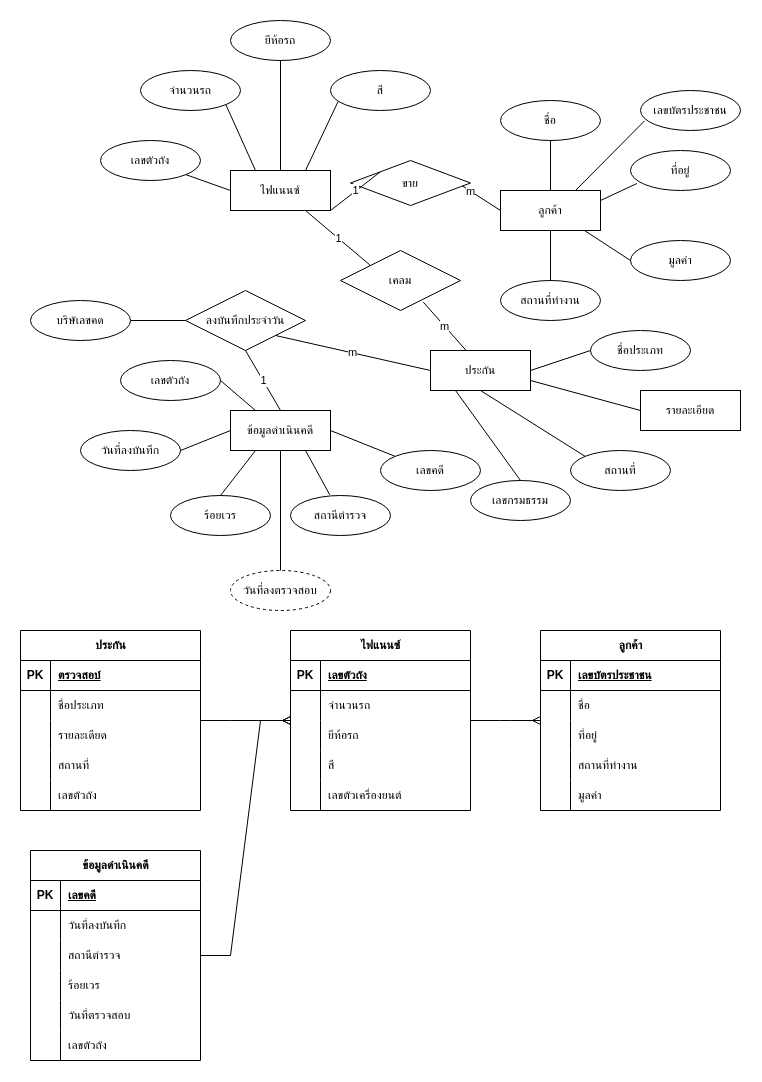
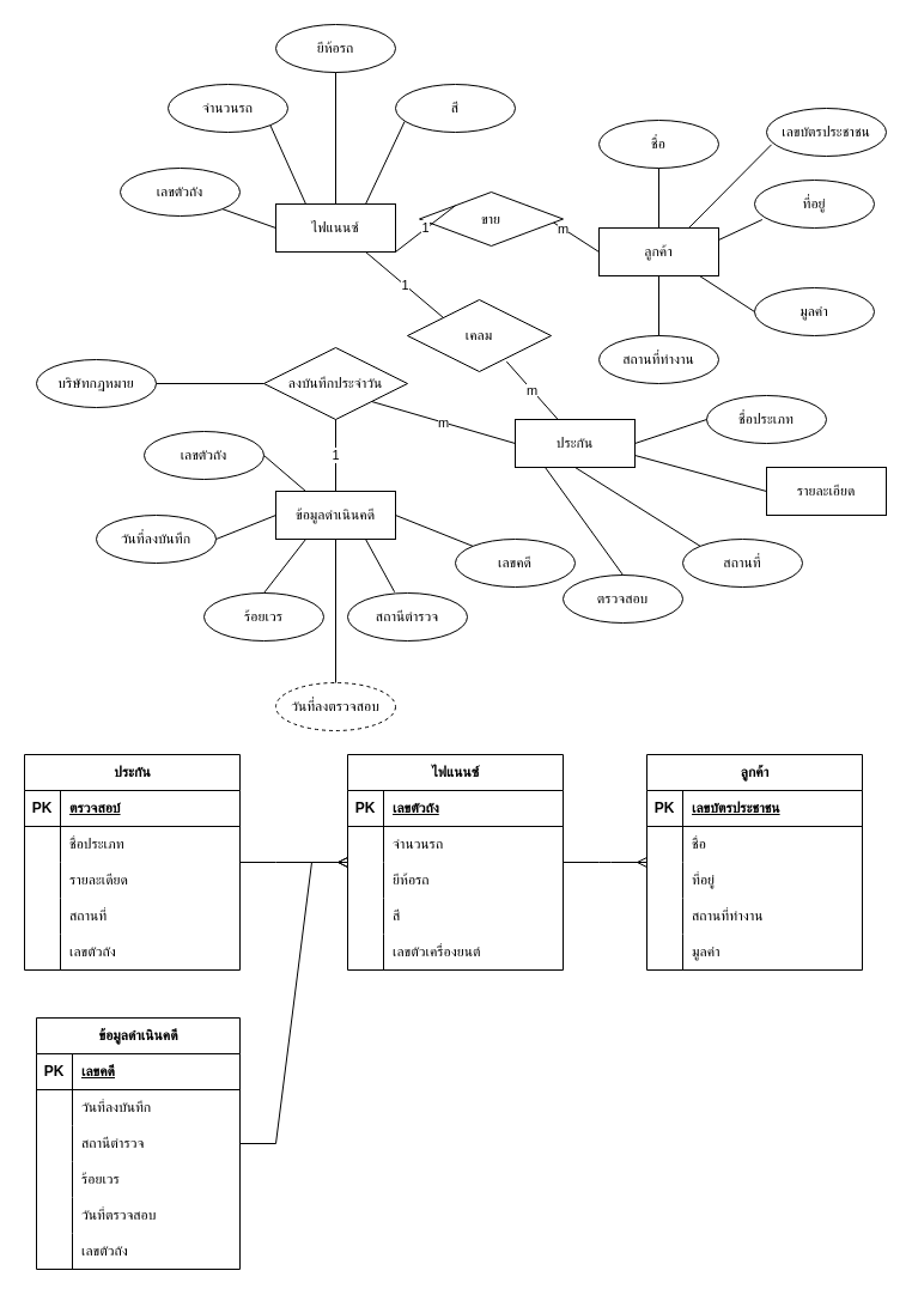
- <mxCell id="24" value="บริษัเลขคด" style="ellipse;whiteSpace=wrap;html=1;align=center;" parent="1" vertex="1"><mxGeometry x="30" y="300" width="100" height="40" as="geometry" /></mxCell>
+ <mxCell id="24" value="บริษัทกฎหมาย" style="ellipse;whiteSpace=wrap;html=1;align=center;" parent="1" vertex="1"><mxGeometry x="30" y="300" width="100" height="40" as="geometry" /></mxCell>
- <mxCell id="5" value="ลงบันทึกประจำวัน" style="shape=rhombus;perimeter=rhombusPerimeter;whiteSpace=wrap;html=1;align=center;" parent="1" vertex="1"><mxGeometry x="185" y="290" width="120" height="60" as="geometry" /></mxCell>
+ <mxCell id="5" value="ลงบันทึกประจำวัน" style="shape=rhombus;perimeter=rhombusPerimeter;whiteSpace=wrap;html=1;align=center;" parent="1" vertex="1"><mxGeometry x="220" y="290" width="120" height="60" as="geometry" /></mxCell>
- <mxCell id="117" value="เลขกรมธรรม" style="ellipse;whiteSpace=wrap;html=1;align=center;" parent="1" vertex="1"><mxGeometry x="470" y="480" width="100" height="40" as="geometry" /></mxCell>
+ <mxCell id="117" value="ตรวจสอบ" style="ellipse;whiteSpace=wrap;html=1;align=center;" parent="1" vertex="1"><mxGeometry x="470" y="480" width="100" height="40" as="geometry" /></mxCell>
